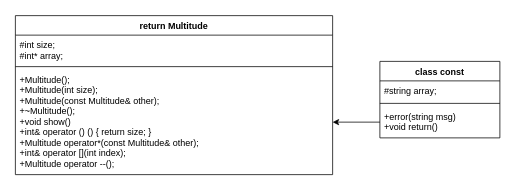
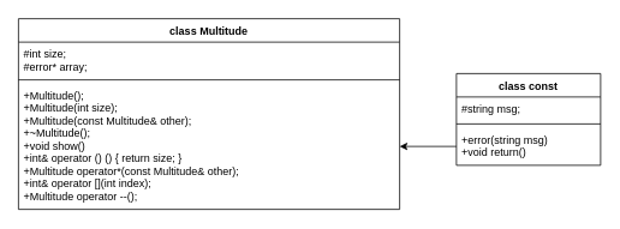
- <mxCell id="2" value="return Multitude" style="swimlane;fontStyle=1;align=center;verticalAlign=top;childLayout=stackLayout;horizontal=1;startSize=26;horizontalStack=0;resizeParent=1;resizeParentMax=0;resizeLast=0;collapsible=1;marginBottom=0;" vertex="1" parent="1"><mxGeometry x="20" y="20" width="423" height="212" as="geometry" /></mxCell>
+ <mxCell id="2" value="class Multitude" style="swimlane;fontStyle=1;align=center;verticalAlign=top;childLayout=stackLayout;horizontal=1;startSize=26;horizontalStack=0;resizeParent=1;resizeParentMax=0;resizeLast=0;collapsible=1;marginBottom=0;" vertex="1" parent="1"><mxGeometry x="20" y="20" width="423" height="212" as="geometry" /></mxCell>
- <mxCell id="3" value="#int size;&#10;#int* array;" style="text;strokeColor=none;fillColor=none;align=left;verticalAlign=top;spacingLeft=4;spacingRight=4;overflow=hidden;rotatable=0;points=[[0,0.5],[1,0.5]];portConstraint=eastwest;" vertex="1" parent="2"><mxGeometry y="26" width="423" height="38" as="geometry" /></mxCell>
+ <mxCell id="3" value="#int size;&#10;#error* array;" style="text;strokeColor=none;fillColor=none;align=left;verticalAlign=top;spacingLeft=4;spacingRight=4;overflow=hidden;rotatable=0;points=[[0,0.5],[1,0.5]];portConstraint=eastwest;" vertex="1" parent="2"><mxGeometry y="26" width="423" height="38" as="geometry" /></mxCell>
- <mxCell id="7" value="#string array;" style="text;strokeColor=none;fillColor=none;align=left;verticalAlign=top;spacingLeft=4;spacingRight=4;overflow=hidden;rotatable=0;points=[[0,0.5],[1,0.5]];portConstraint=eastwest;" vertex="1" parent="6"><mxGeometry y="26" width="160" height="26" as="geometry" /></mxCell>
+ <mxCell id="7" value="#string msg;" style="text;strokeColor=none;fillColor=none;align=left;verticalAlign=top;spacingLeft=4;spacingRight=4;overflow=hidden;rotatable=0;points=[[0,0.5],[1,0.5]];portConstraint=eastwest;" vertex="1" parent="6"><mxGeometry y="26" width="160" height="26" as="geometry" /></mxCell>
